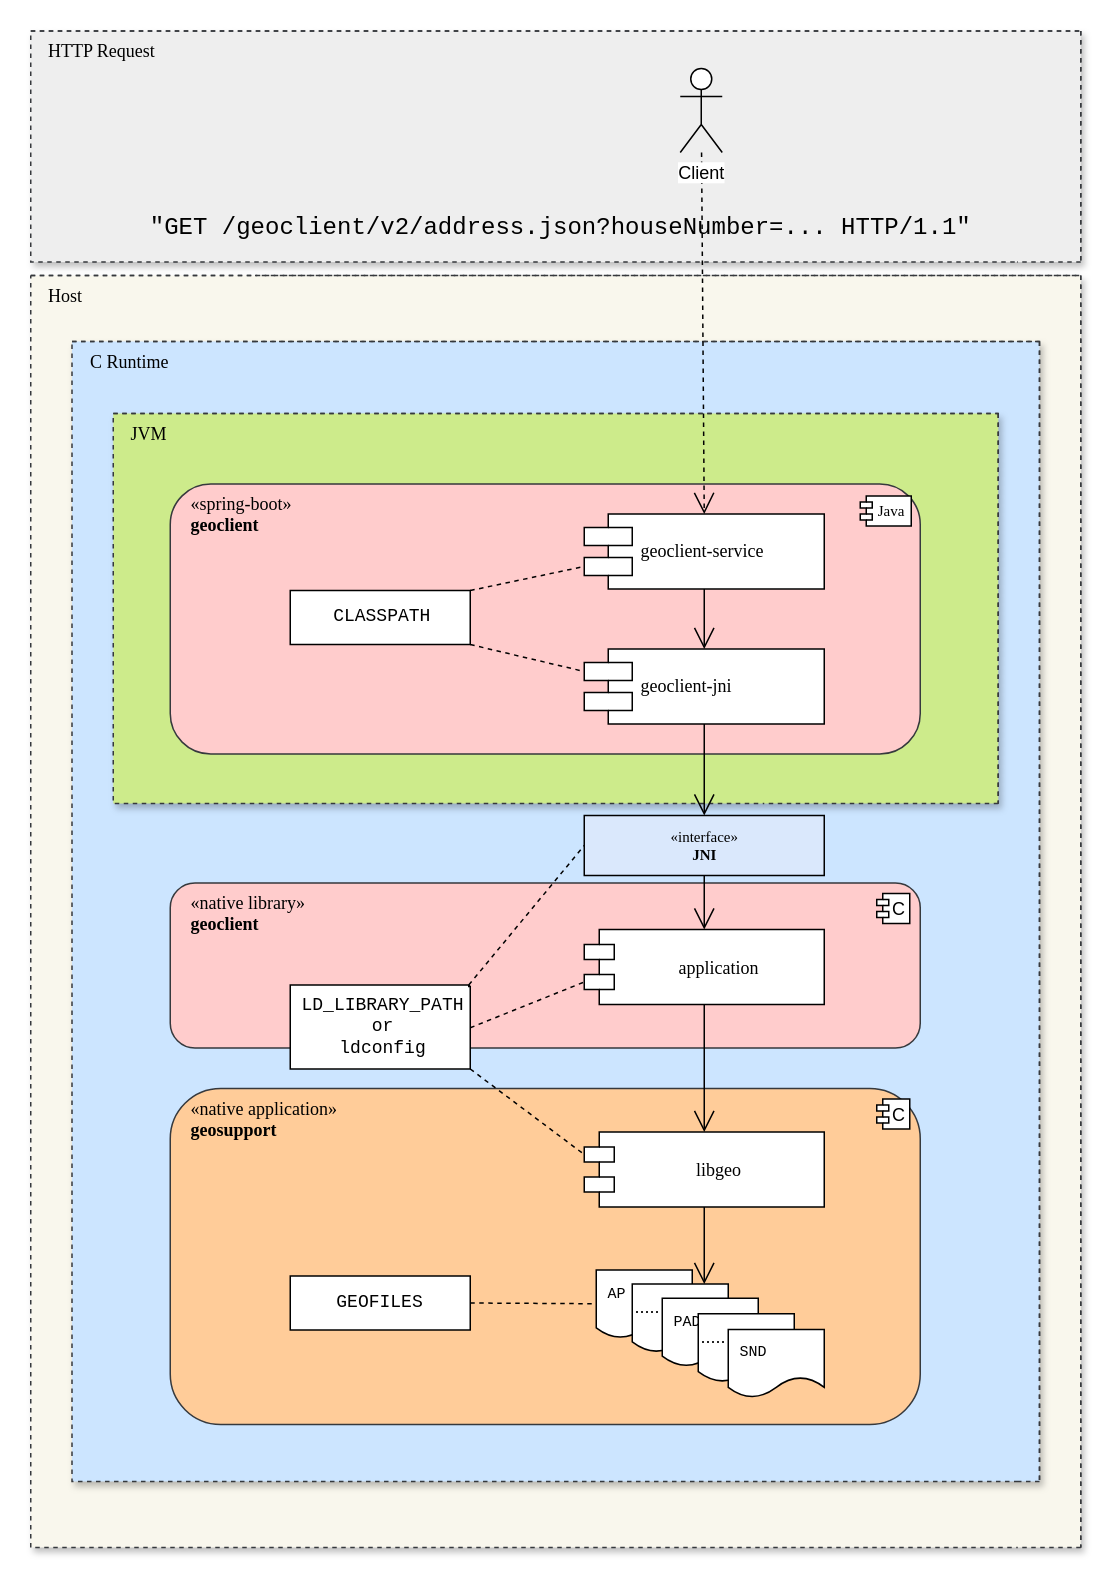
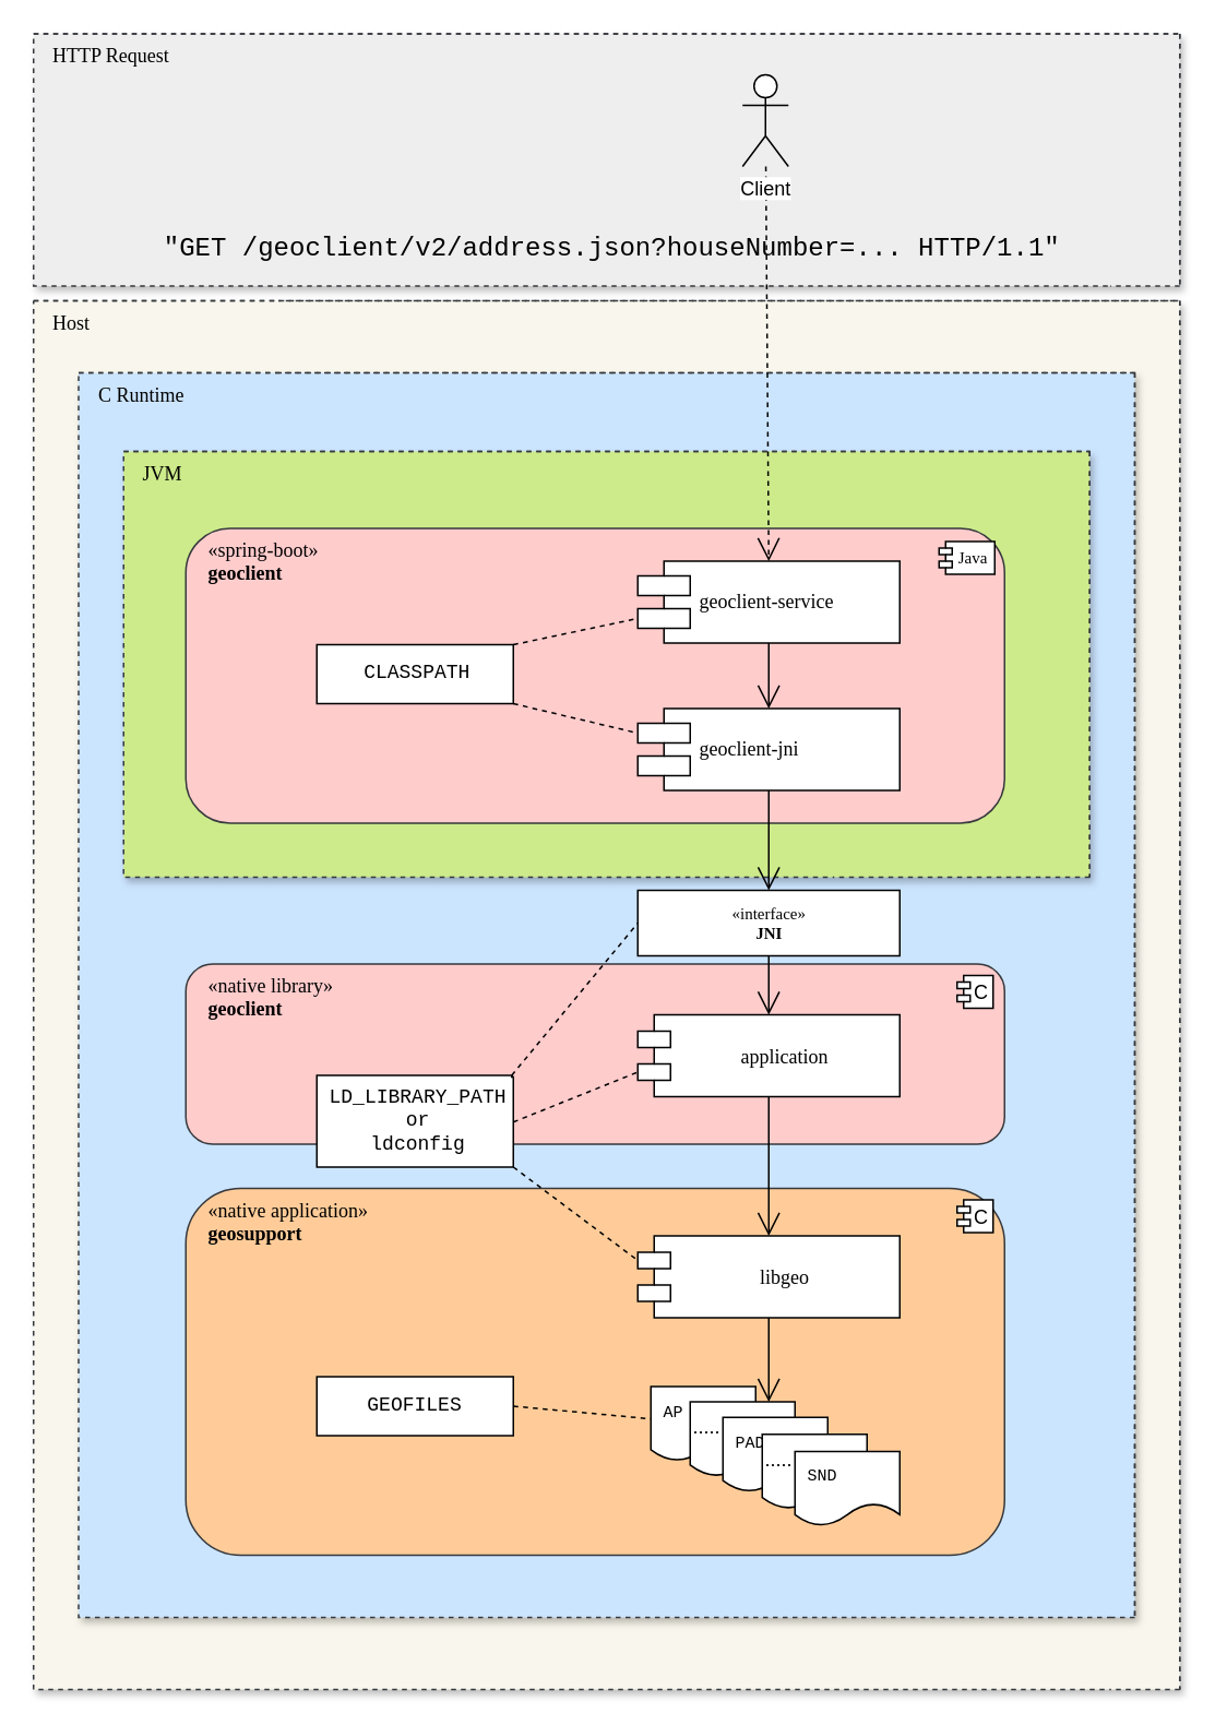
- <mxCell id="30" value="«interface»&lt;br&gt;&lt;b&gt;JNI&lt;/b&gt;" style="html=1;labelBackgroundColor=none;fontFamily=Verdana;fontSize=10;fontColor=#000000;align=center;fillColor=#dae8fc;" parent="15" vertex="1"><mxGeometry x="389" y="543" width="160" height="40" as="geometry" /></mxCell>
+ <mxCell id="30" value="«interface»&lt;br&gt;&lt;b&gt;JNI&lt;/b&gt;" style="html=1;labelBackgroundColor=none;fontFamily=Verdana;fontSize=10;fontColor=#000000;align=center;" parent="15" vertex="1"><mxGeometry x="389" y="543" width="160" height="40" as="geometry" /></mxCell>
- <mxCell id="40" value="GEOFILES" style="shape=note;whiteSpace=wrap;html=1;size=0;verticalAlign=middle;align=center;spacingTop=0;fontFamily=Courier New;" parent="15" vertex="1"><mxGeometry x="193" y="850" width="120" height="36" as="geometry" /></mxCell>
+ <mxCell id="40" value="GEOFILES" style="shape=note;whiteSpace=wrap;html=1;size=0;verticalAlign=middle;align=center;spacingTop=0;fontFamily=Courier New;" parent="15" vertex="1"><mxGeometry x="193" y="840" width="120" height="36" as="geometry" /></mxCell>
